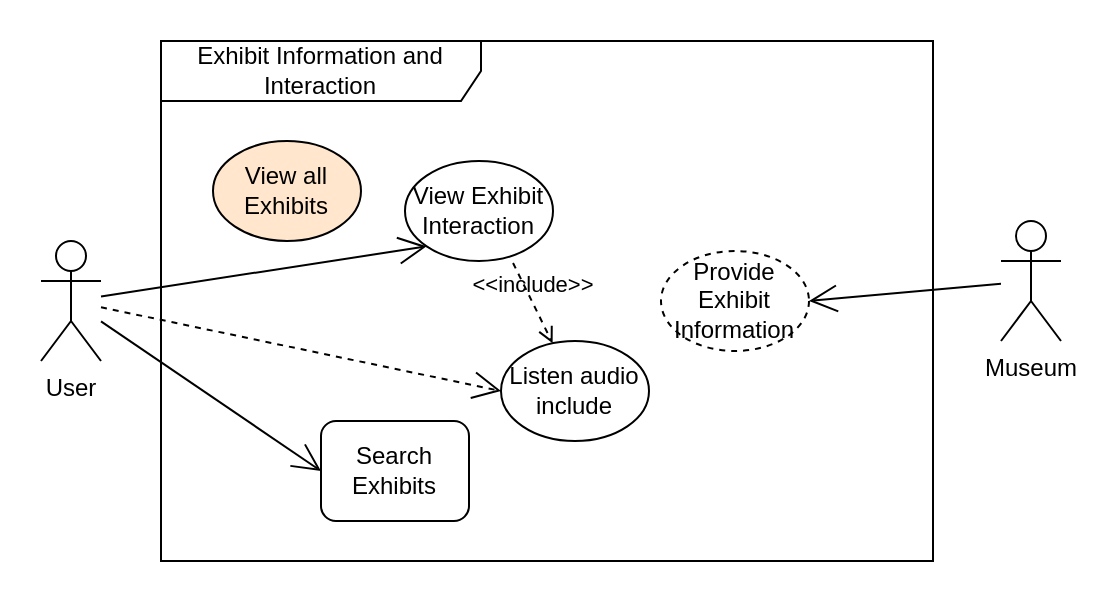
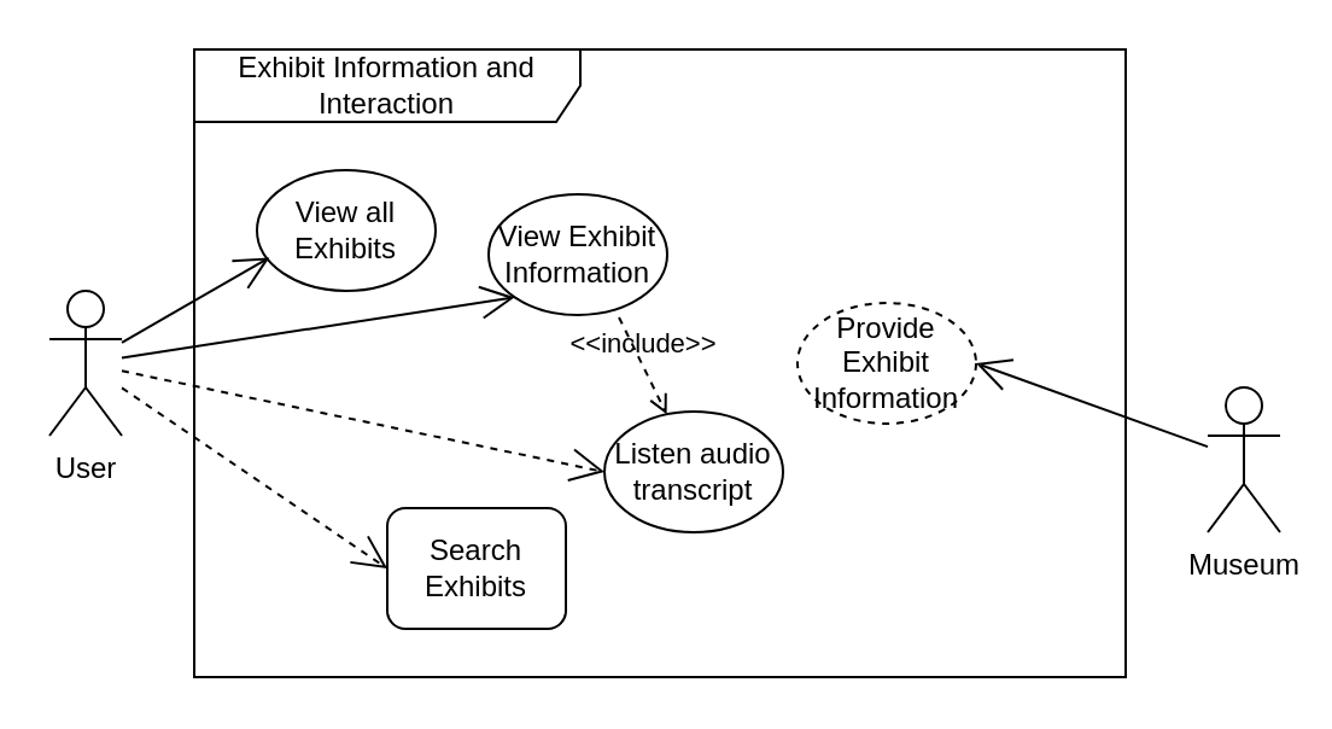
- <mxCell id="5" value="View all Exhibits" style="ellipse;whiteSpace=wrap;html=1;fillColor=#ffe6cc;" parent="2" vertex="1"><mxGeometry x="26" y="50" width="74" height="50" as="geometry" /></mxCell>
+ <mxCell id="5" value="View all Exhibits" style="ellipse;whiteSpace=wrap;html=1;" parent="2" vertex="1"><mxGeometry x="26" y="50" width="74" height="50" as="geometry" /></mxCell>
- <mxCell id="3" value="View Exhibit Interaction" style="ellipse;whiteSpace=wrap;html=1;" parent="2" vertex="1"><mxGeometry x="122" y="60" width="74" height="50" as="geometry" /></mxCell>
+ <mxCell id="3" value="View Exhibit Information" style="ellipse;whiteSpace=wrap;html=1;" parent="2" vertex="1"><mxGeometry x="122" y="60" width="74" height="50" as="geometry" /></mxCell>
+ <mxCell id="10" value="" style="endArrow=open;endFill=1;endSize=12;html=1;rounded=0;entryX=0.07;entryY=0.724;entryDx=0;entryDy=0;entryPerimeter=0;" parent="1" source="9" target="5" edge="1"><mxGeometry width="160" relative="1" as="geometry"><mxPoint x="280" y="200" as="sourcePoint" /><mxPoint x="440" y="200" as="targetPoint" /></mxGeometry></mxCell>
- <mxCell id="14" value="Museum" style="shape=umlActor;verticalLabelPosition=bottom;verticalAlign=top;html=1;outlineConnect=0;" parent="1" vertex="1"><mxGeometry x="500" y="110" width="30" height="60" as="geometry" /></mxCell>
+ <mxCell id="14" value="Museum" style="shape=umlActor;verticalLabelPosition=bottom;verticalAlign=top;html=1;outlineConnect=0;" parent="1" vertex="1"><mxGeometry x="500" y="160" width="30" height="60" as="geometry" /></mxCell>
- <mxCell id="4" value="Listen audio include" style="ellipse;whiteSpace=wrap;html=1;" parent="2" vertex="1"><mxGeometry x="170" y="150" width="74" height="50" as="geometry" /></mxCell>
+ <mxCell id="4" value="Listen audio transcript" style="ellipse;whiteSpace=wrap;html=1;" parent="2" vertex="1"><mxGeometry x="170" y="150" width="74" height="50" as="geometry" /></mxCell>
- <mxCell id="12" value="" style="endArrow=open;endFill=1;endSize=12;html=1;rounded=0;entryX=0;entryY=0.5;entryDx=0;entryDy=0;" parent="1" source="9" target="6" edge="1"><mxGeometry width="160" relative="1" as="geometry"><mxPoint x="60" y="158" as="sourcePoint" /><mxPoint x="223" y="133" as="targetPoint" /></mxGeometry></mxCell>
+ <mxCell id="12" value="" style="endArrow=open;endFill=1;endSize=12;html=1;rounded=0;entryX=0;entryY=0.5;entryDx=0;entryDy=0;dashed=1;" parent="1" source="9" target="6" edge="1"><mxGeometry width="160" relative="1" as="geometry"><mxPoint x="60" y="158" as="sourcePoint" /><mxPoint x="223" y="133" as="targetPoint" /></mxGeometry></mxCell>
